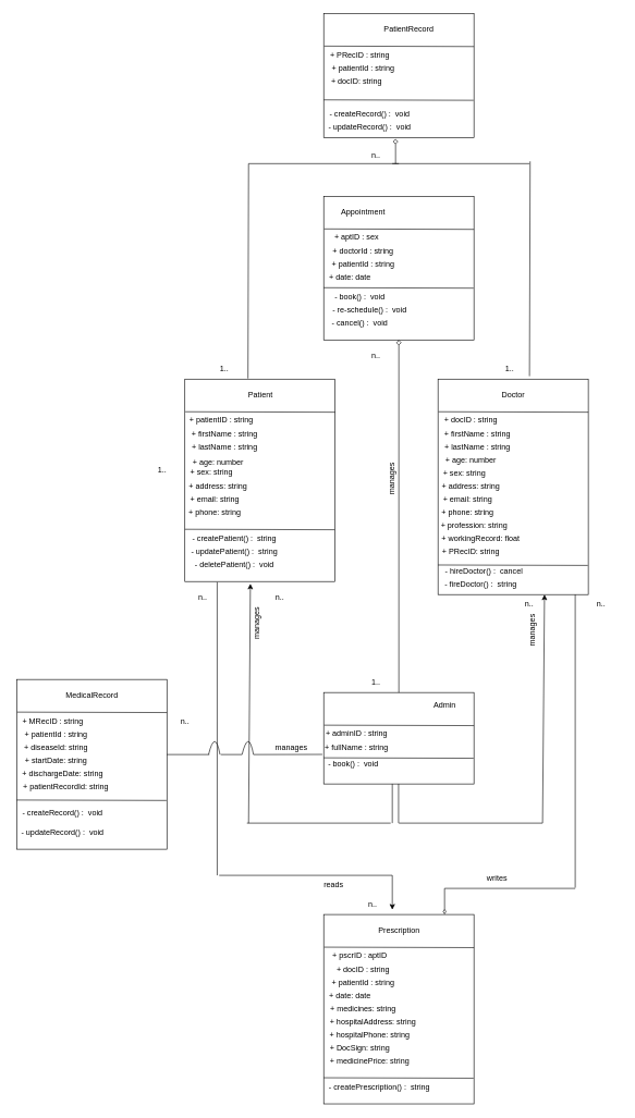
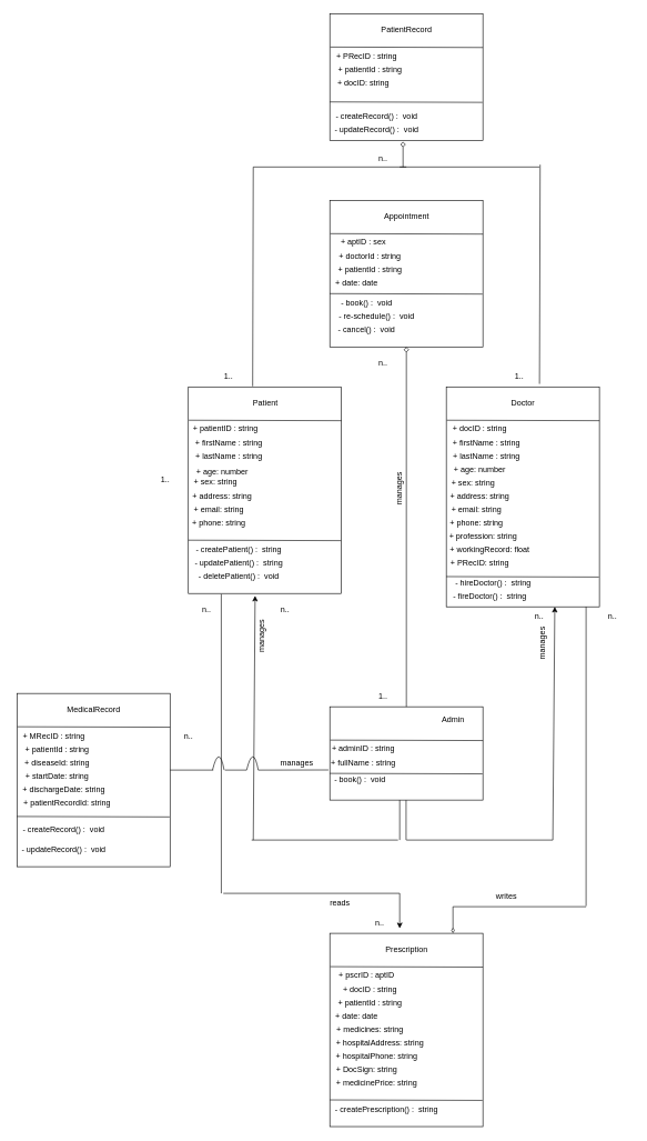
- <mxCell id="61" value="PatientRecord" style="text;html=1;align=center;verticalAlign=middle;resizable=0;points=[];autosize=1;strokeColor=none;fillColor=none;" vertex="1" parent="59"><mxGeometry x="85" y="10" width="100" height="30" as="geometry" /></mxCell>
+ <mxCell id="61" value="PatientRecord" style="text;html=1;align=center;verticalAlign=middle;resizable=0;points=[];autosize=1;strokeColor=none;fillColor=none;" vertex="1" parent="59"><mxGeometry x="70" y="10" width="100" height="30" as="geometry" /></mxCell>
- <mxCell id="44" value="Appointment" style="text;html=1;align=center;verticalAlign=middle;resizable=0;points=[];autosize=1;strokeColor=none;fillColor=none;" vertex="1" parent="42"><mxGeometry x="20" y="10" width="90" height="30" as="geometry" /></mxCell>
+ <mxCell id="44" value="Appointment" style="text;html=1;align=center;verticalAlign=middle;resizable=0;points=[];autosize=1;strokeColor=none;fillColor=none;" vertex="1" parent="42"><mxGeometry x="75" y="10" width="90" height="30" as="geometry" /></mxCell>
- <mxCell id="37" value="- hireDoctor() : &amp;nbsp;cancel" style="text;html=1;align=center;verticalAlign=middle;resizable=0;points=[];autosize=1;strokeColor=none;fillColor=none;" vertex="1" parent="24"><mxGeometry x="10" y="280" width="140" height="30" as="geometry" /></mxCell>
+ <mxCell id="37" value="- hireDoctor() : &amp;nbsp;string" style="text;html=1;align=center;verticalAlign=middle;resizable=0;points=[];autosize=1;strokeColor=none;fillColor=none;" vertex="1" parent="24"><mxGeometry x="10" y="280" width="140" height="30" as="geometry" /></mxCell>
